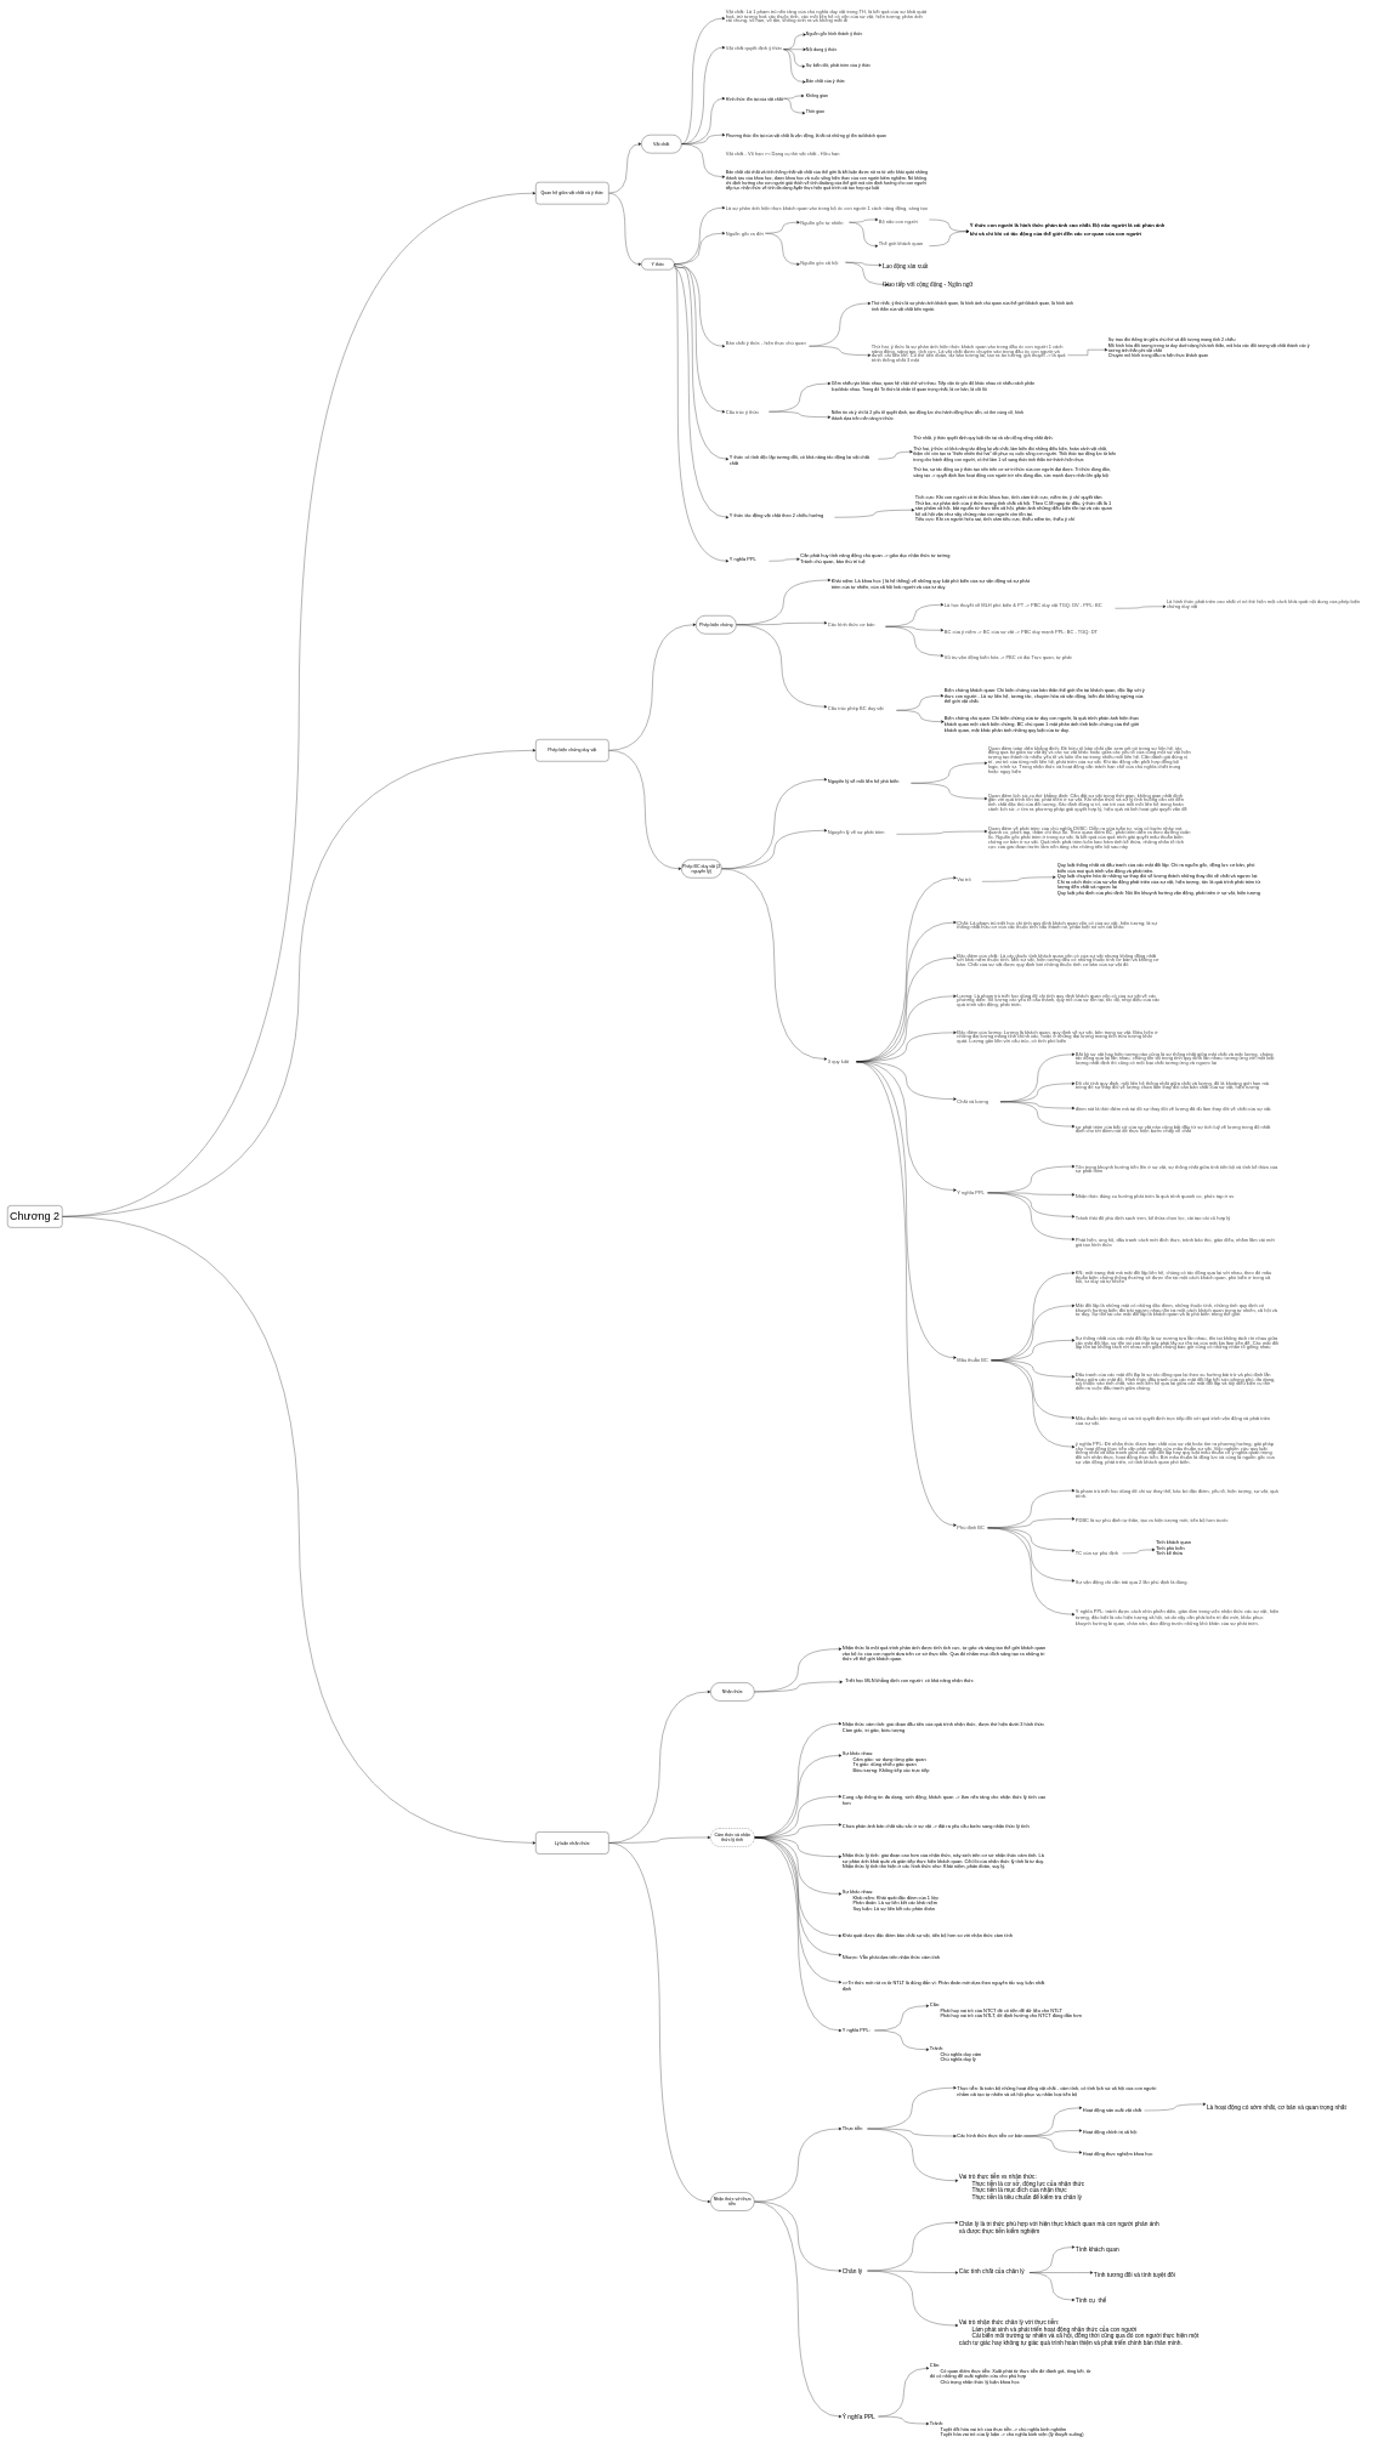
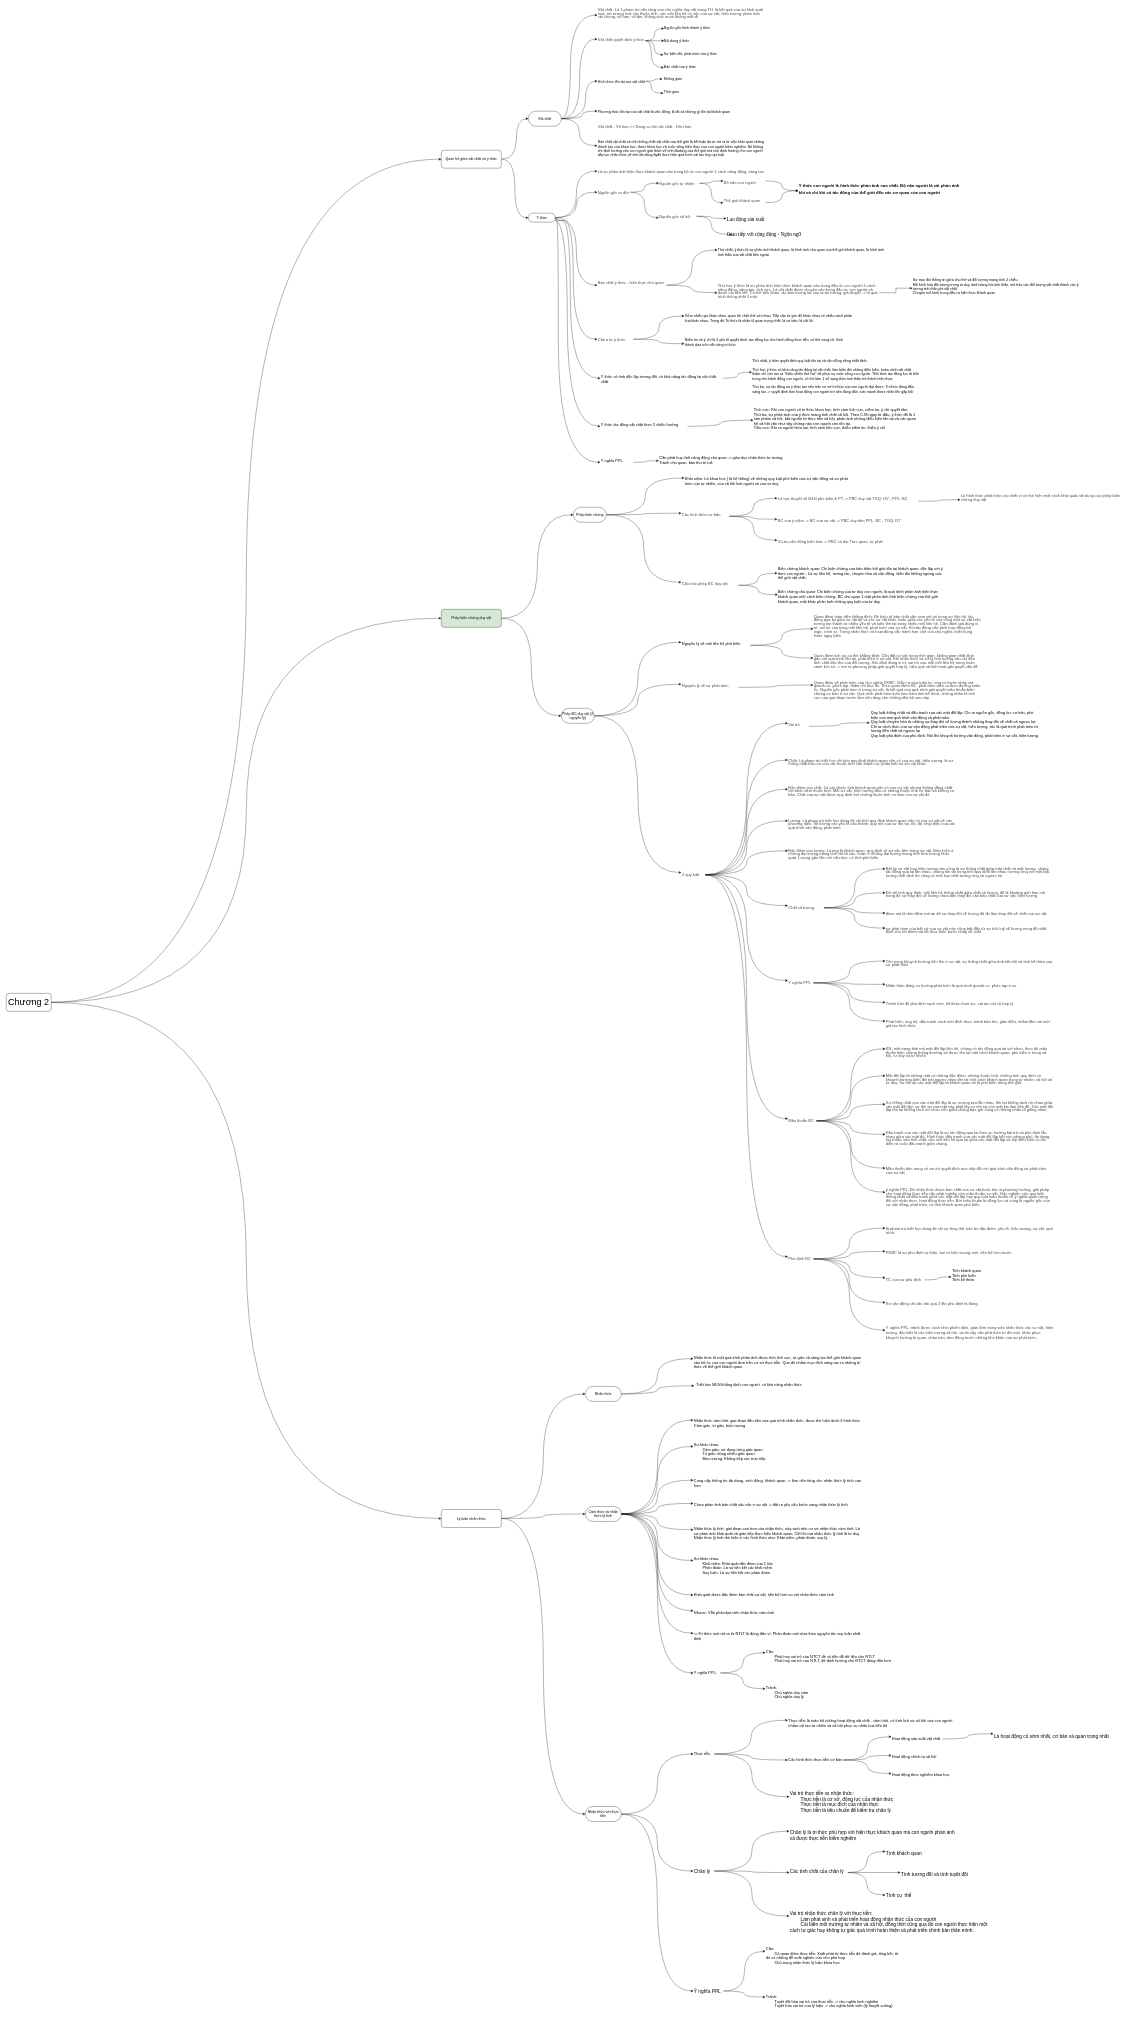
- <mxCell id="88" value="&lt;p style=&quot;margin-top:0px; margin-bottom:0px; margin-left:0px; margin-right:0px; -qt-block-indent:0; text-indent:0px; line-height:100%;&quot;&gt;&lt;span style=&quot;font-family:'Arial'; font-size:10pt; color:#454545;&quot;&gt;BC của ý niệm -&amp;gt; BC của sự vật -&amp;gt; PBC duy mạnh PPL: BC - TGQ: DT&lt;/span&gt;&lt;/p&gt;" style="text;whiteSpace=wrap;html=1;fontSize=13;fontFamily=Helvetica;fontColor=default;" parent="1" vertex="1"><mxGeometry x="2590" y="1720" width="440" height="40" as="geometry" /></mxCell>
+ <mxCell id="88" value="&lt;p style=&quot;margin-top:0px; margin-bottom:0px; margin-left:0px; margin-right:0px; -qt-block-indent:0; text-indent:0px; line-height:100%;&quot;&gt;&lt;span style=&quot;font-family:'Arial'; font-size:10pt; color:#454545;&quot;&gt;BC của ý niệm -&amp;gt; BC của sự vật -&amp;gt; PBC duy tâm PPL: BC - TGQ: DT&lt;/span&gt;&lt;/p&gt;" style="text;whiteSpace=wrap;html=1;fontSize=13;fontFamily=Helvetica;fontColor=default;" parent="1" vertex="1"><mxGeometry x="2590" y="1720" width="440" height="40" as="geometry" /></mxCell>
- <mxCell id="76" value="Phép biện chứng duy vật" style="rounded=1;whiteSpace=wrap;html=1;labelBackgroundColor=none;" parent="1" vertex="1"><mxGeometry x="1470" y="2030" width="200" height="60" as="geometry" /></mxCell>
+ <mxCell id="76" value="Phép biện chứng duy vật" style="rounded=1;whiteSpace=wrap;html=1;labelBackgroundColor=none;fillColor=#d5e8d4;" parent="1" vertex="1"><mxGeometry x="1470" y="2030" width="200" height="60" as="geometry" /></mxCell>
- <mxCell id="187" value="Cảm thức và nhận thức lý tính" style="whiteSpace=wrap;html=1;rounded=1;arcSize=50;labelBackgroundColor=none;dashed=1;" parent="1" vertex="1"><mxGeometry x="1950" y="5020" width="120" height="50" as="geometry" /></mxCell>
+ <mxCell id="187" value="Cảm thức và nhận thức lý tính" style="whiteSpace=wrap;html=1;rounded=1;arcSize=50;labelBackgroundColor=none;" parent="1" vertex="1"><mxGeometry x="1950" y="5020" width="120" height="50" as="geometry" /></mxCell>
